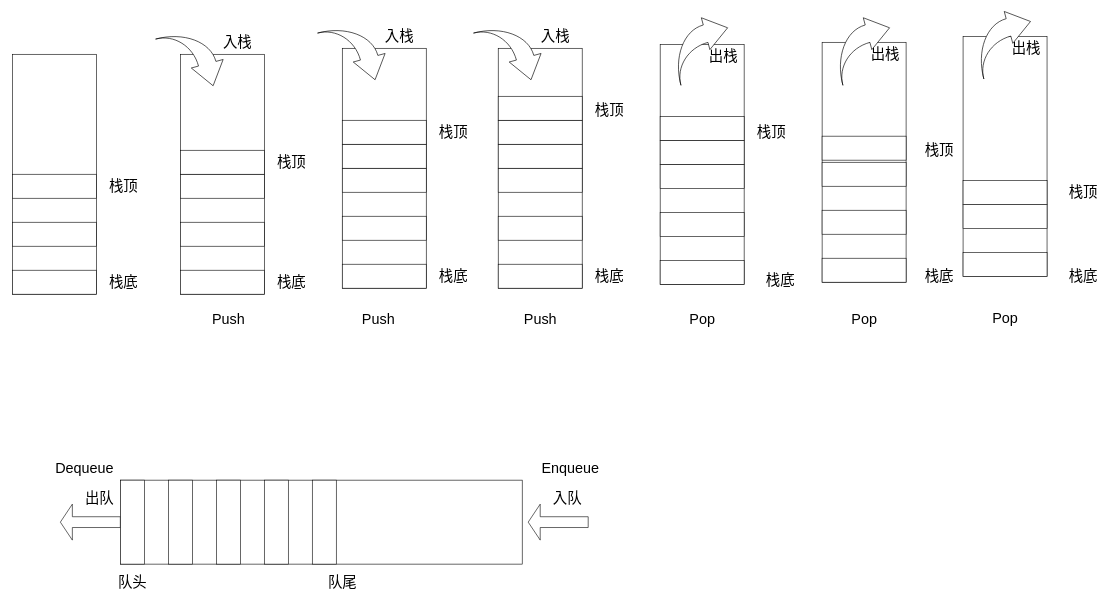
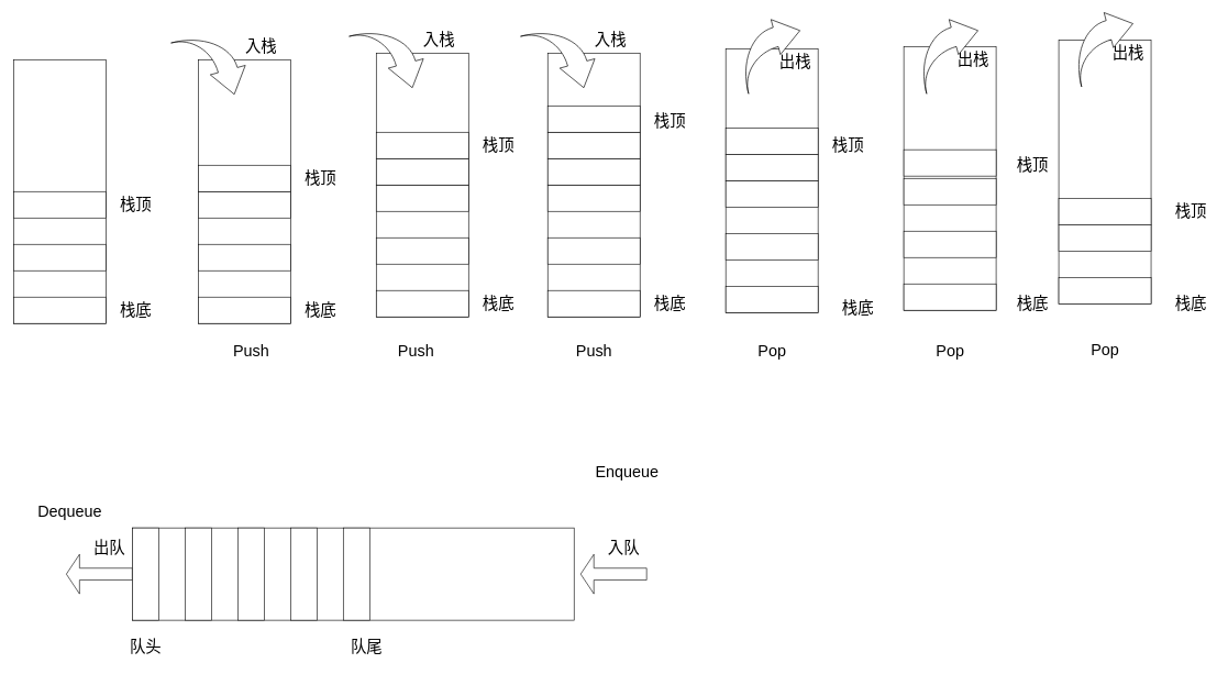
- <mxCell id="80" value="&lt;font style=&quot;font-size: 24px;&quot;&gt;Dequeue&lt;/font&gt;" style="text;html=1;align=center;verticalAlign=middle;resizable=0;points=[];autosize=1;strokeColor=none;fillColor=none;" parent="1" vertex="1"><mxGeometry x="80" y="760" width="120" height="40" as="geometry" /></mxCell>
+ <mxCell id="80" value="&lt;font style=&quot;font-size: 24px;&quot;&gt;Dequeue&lt;/font&gt;" style="text;html=1;align=center;verticalAlign=middle;resizable=0;points=[];autosize=1;strokeColor=none;fillColor=none;" parent="1" vertex="1"><mxGeometry x="45" y="755" width="120" height="40" as="geometry" /></mxCell>
- <mxCell id="81" value="&lt;font style=&quot;font-size: 24px;&quot;&gt;Enqueue&lt;/font&gt;" style="text;html=1;align=center;verticalAlign=middle;resizable=0;points=[];autosize=1;strokeColor=none;fillColor=none;" parent="1" vertex="1"><mxGeometry x="890" y="760" width="120" height="40" as="geometry" /></mxCell>
+ <mxCell id="81" value="&lt;font style=&quot;font-size: 24px;&quot;&gt;Enqueue&lt;/font&gt;" style="text;html=1;align=center;verticalAlign=middle;resizable=0;points=[];autosize=1;strokeColor=none;fillColor=none;" parent="1" vertex="1"><mxGeometry x="890" y="695" width="120" height="40" as="geometry" /></mxCell>
- <mxCell id="82" value="&lt;font style=&quot;font-size: 24px;&quot;&gt;队头&lt;/font&gt;" style="text;html=1;align=center;verticalAlign=middle;resizable=0;points=[];autosize=1;strokeColor=none;fillColor=none;" parent="1" vertex="1"><mxGeometry x="185" y="950" width="70" height="40" as="geometry" /></mxCell>
+ <mxCell id="82" value="&lt;font style=&quot;font-size: 24px;&quot;&gt;队头&lt;/font&gt;" style="text;html=1;align=center;verticalAlign=middle;resizable=0;points=[];autosize=1;strokeColor=none;fillColor=none;" parent="1" vertex="1"><mxGeometry x="185" y="960" width="70" height="40" as="geometry" /></mxCell>
- <mxCell id="83" value="&lt;span style=&quot;font-size: 24px;&quot;&gt;队尾&lt;/span&gt;" style="text;html=1;align=center;verticalAlign=middle;resizable=0;points=[];autosize=1;strokeColor=none;fillColor=none;" parent="1" vertex="1"><mxGeometry x="535" y="950" width="70" height="40" as="geometry" /></mxCell>
+ <mxCell id="83" value="&lt;span style=&quot;font-size: 24px;&quot;&gt;队尾&lt;/span&gt;" style="text;html=1;align=center;verticalAlign=middle;resizable=0;points=[];autosize=1;strokeColor=none;fillColor=none;" parent="1" vertex="1"><mxGeometry x="520" y="960" width="70" height="40" as="geometry" /></mxCell>
